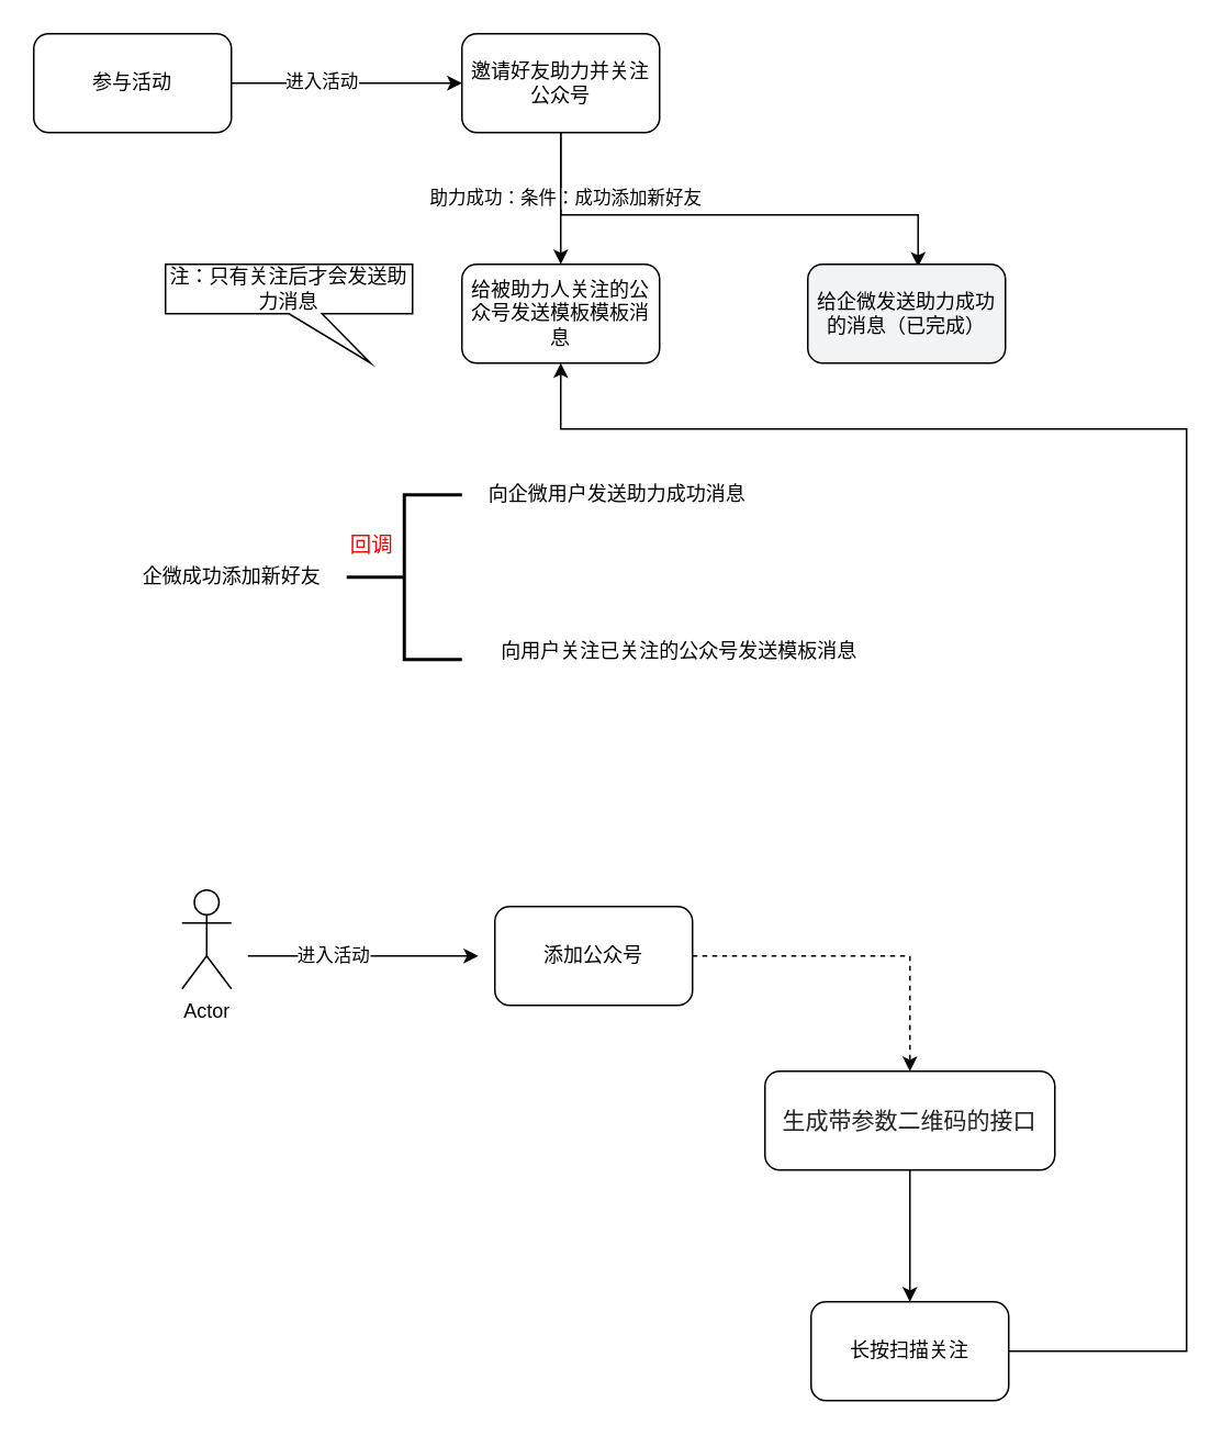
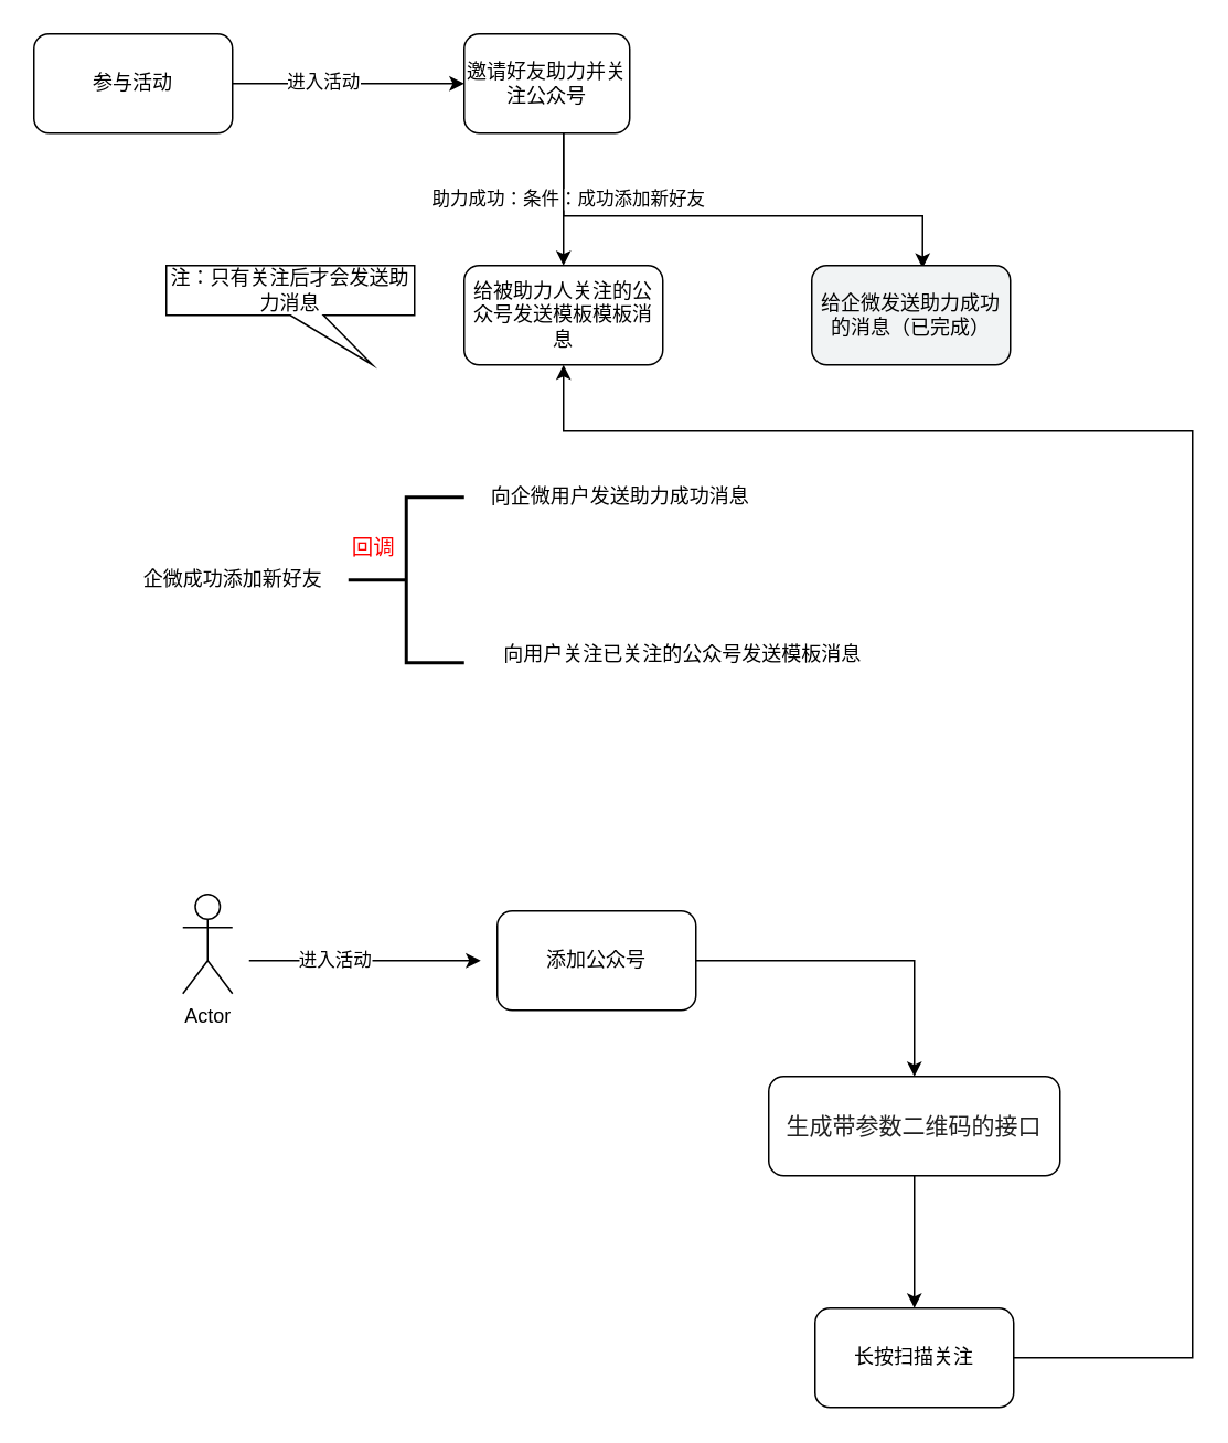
- <mxCell id="8" value="邀请好友助力并关注公众号" style="whiteSpace=wrap;html=1;rounded=1;" parent="1" vertex="1"><mxGeometry x="280" y="20" width="120" height="60" as="geometry" /></mxCell>
+ <mxCell id="8" value="邀请好友助力并关注公众号" style="whiteSpace=wrap;html=1;rounded=1;" parent="1" vertex="1"><mxGeometry x="280" y="20" width="100" height="60" as="geometry" /></mxCell>
- <mxCell id="17" value="" style="edgeStyle=orthogonalEdgeStyle;rounded=0;orthogonalLoop=1;jettySize=auto;html=1;dashed=1;" parent="1" source="18" target="22" edge="1"><mxGeometry relative="1" as="geometry" /></mxCell>
+ <mxCell id="17" value="" style="edgeStyle=orthogonalEdgeStyle;rounded=0;orthogonalLoop=1;jettySize=auto;html=1;" parent="1" source="18" target="22" edge="1"><mxGeometry relative="1" as="geometry" /></mxCell>
